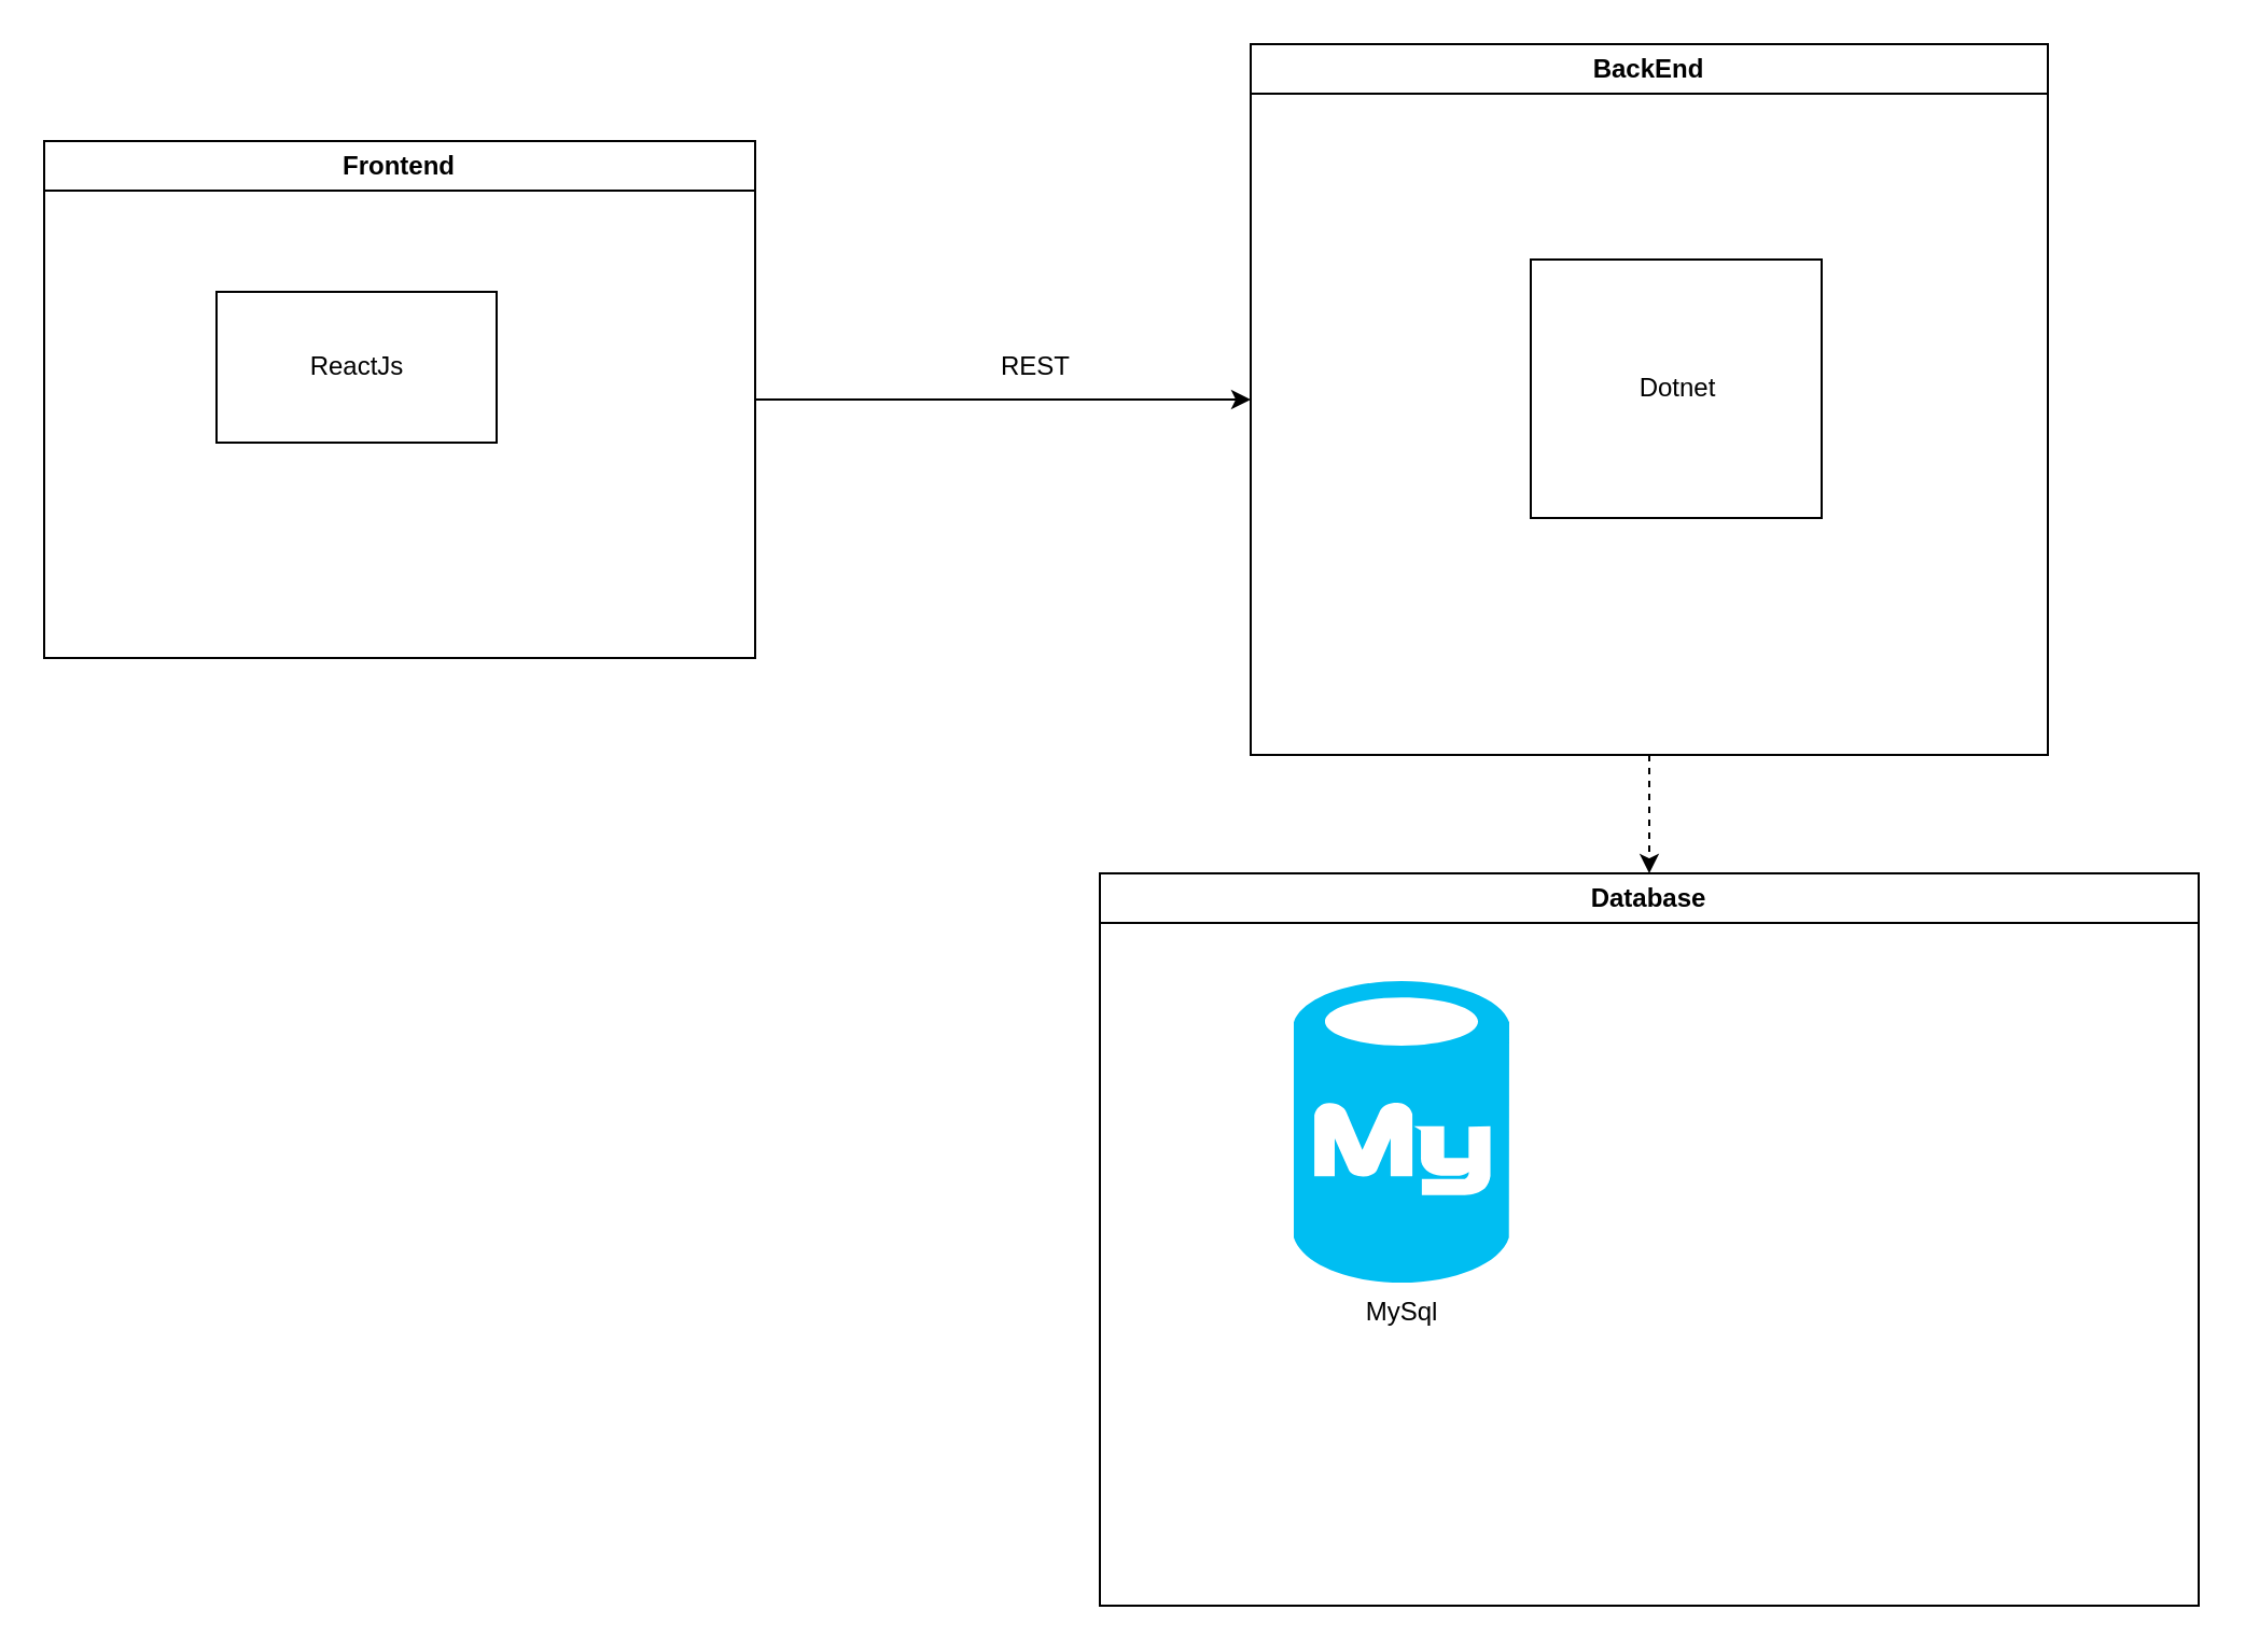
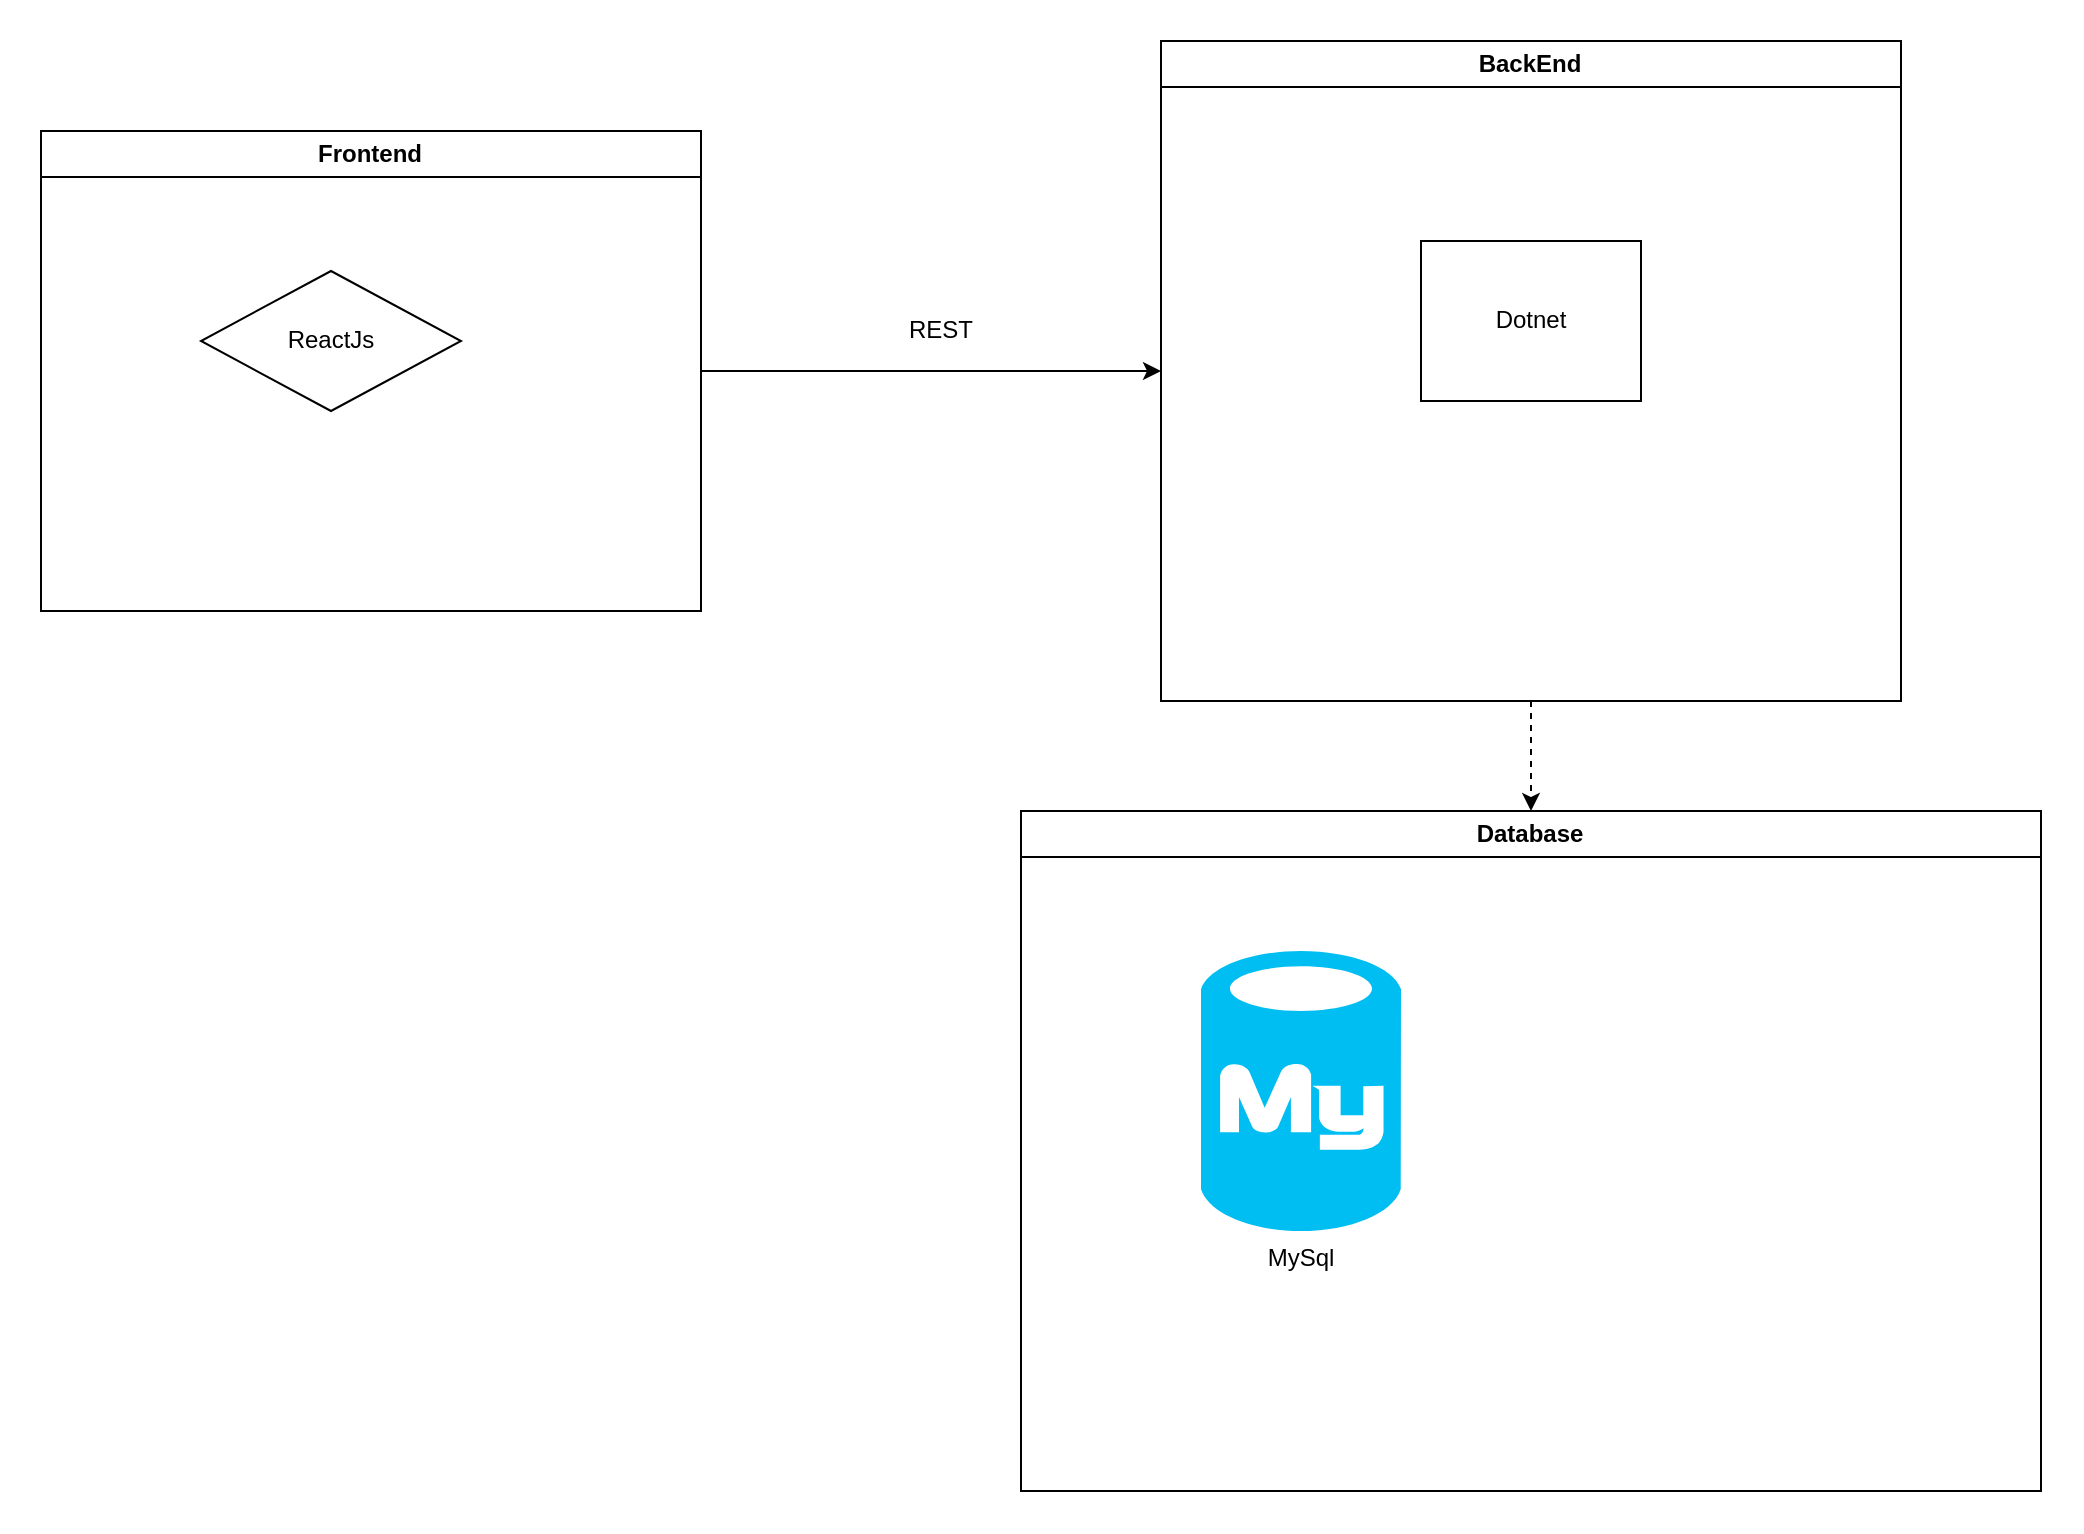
- <mxCell id="5" value="ReactJs" style="html=1;" parent="4" vertex="1"><mxGeometry x="80" y="70" width="130" height="70" as="geometry" /></mxCell>
+ <mxCell id="5" value="ReactJs" style="rhombus;html=1;" parent="4" vertex="1"><mxGeometry x="80" y="70" width="130" height="70" as="geometry" /></mxCell>
- <mxCell id="8" value="REST" style="text;html=1;align=center;verticalAlign=middle;resizable=0;points=[];autosize=1;strokeColor=none;fillColor=none;" parent="1" vertex="1"><mxGeometry x="450" y="155" width="60" height="30" as="geometry" /></mxCell>
+ <mxCell id="8" value="REST" style="text;html=1;align=center;verticalAlign=middle;resizable=0;points=[];autosize=1;strokeColor=none;fillColor=none;" parent="1" vertex="1"><mxGeometry x="440" y="150" width="60" height="30" as="geometry" /></mxCell>
- <mxCell id="3" value="Dotnet" style="html=1;" parent="2" vertex="1"><mxGeometry x="130" y="100" width="135" height="120" as="geometry" /></mxCell>
+ <mxCell id="3" value="Dotnet" style="html=1;" parent="2" vertex="1"><mxGeometry x="130" y="100" width="110" height="80" as="geometry" /></mxCell>
- <mxCell id="6" value="MySql" style="verticalLabelPosition=bottom;html=1;verticalAlign=top;align=center;strokeColor=none;fillColor=#00BEF2;shape=mxgraph.azure.mysql_database;" parent="1" vertex="1"><mxGeometry x="600" y="455" width="100" height="140" as="geometry" /></mxCell>
+ <mxCell id="6" value="MySql" style="verticalLabelPosition=bottom;html=1;verticalAlign=top;align=center;strokeColor=none;fillColor=#00BEF2;shape=mxgraph.azure.mysql_database;" parent="1" vertex="1"><mxGeometry x="600" y="475" width="100" height="140" as="geometry" /></mxCell>
